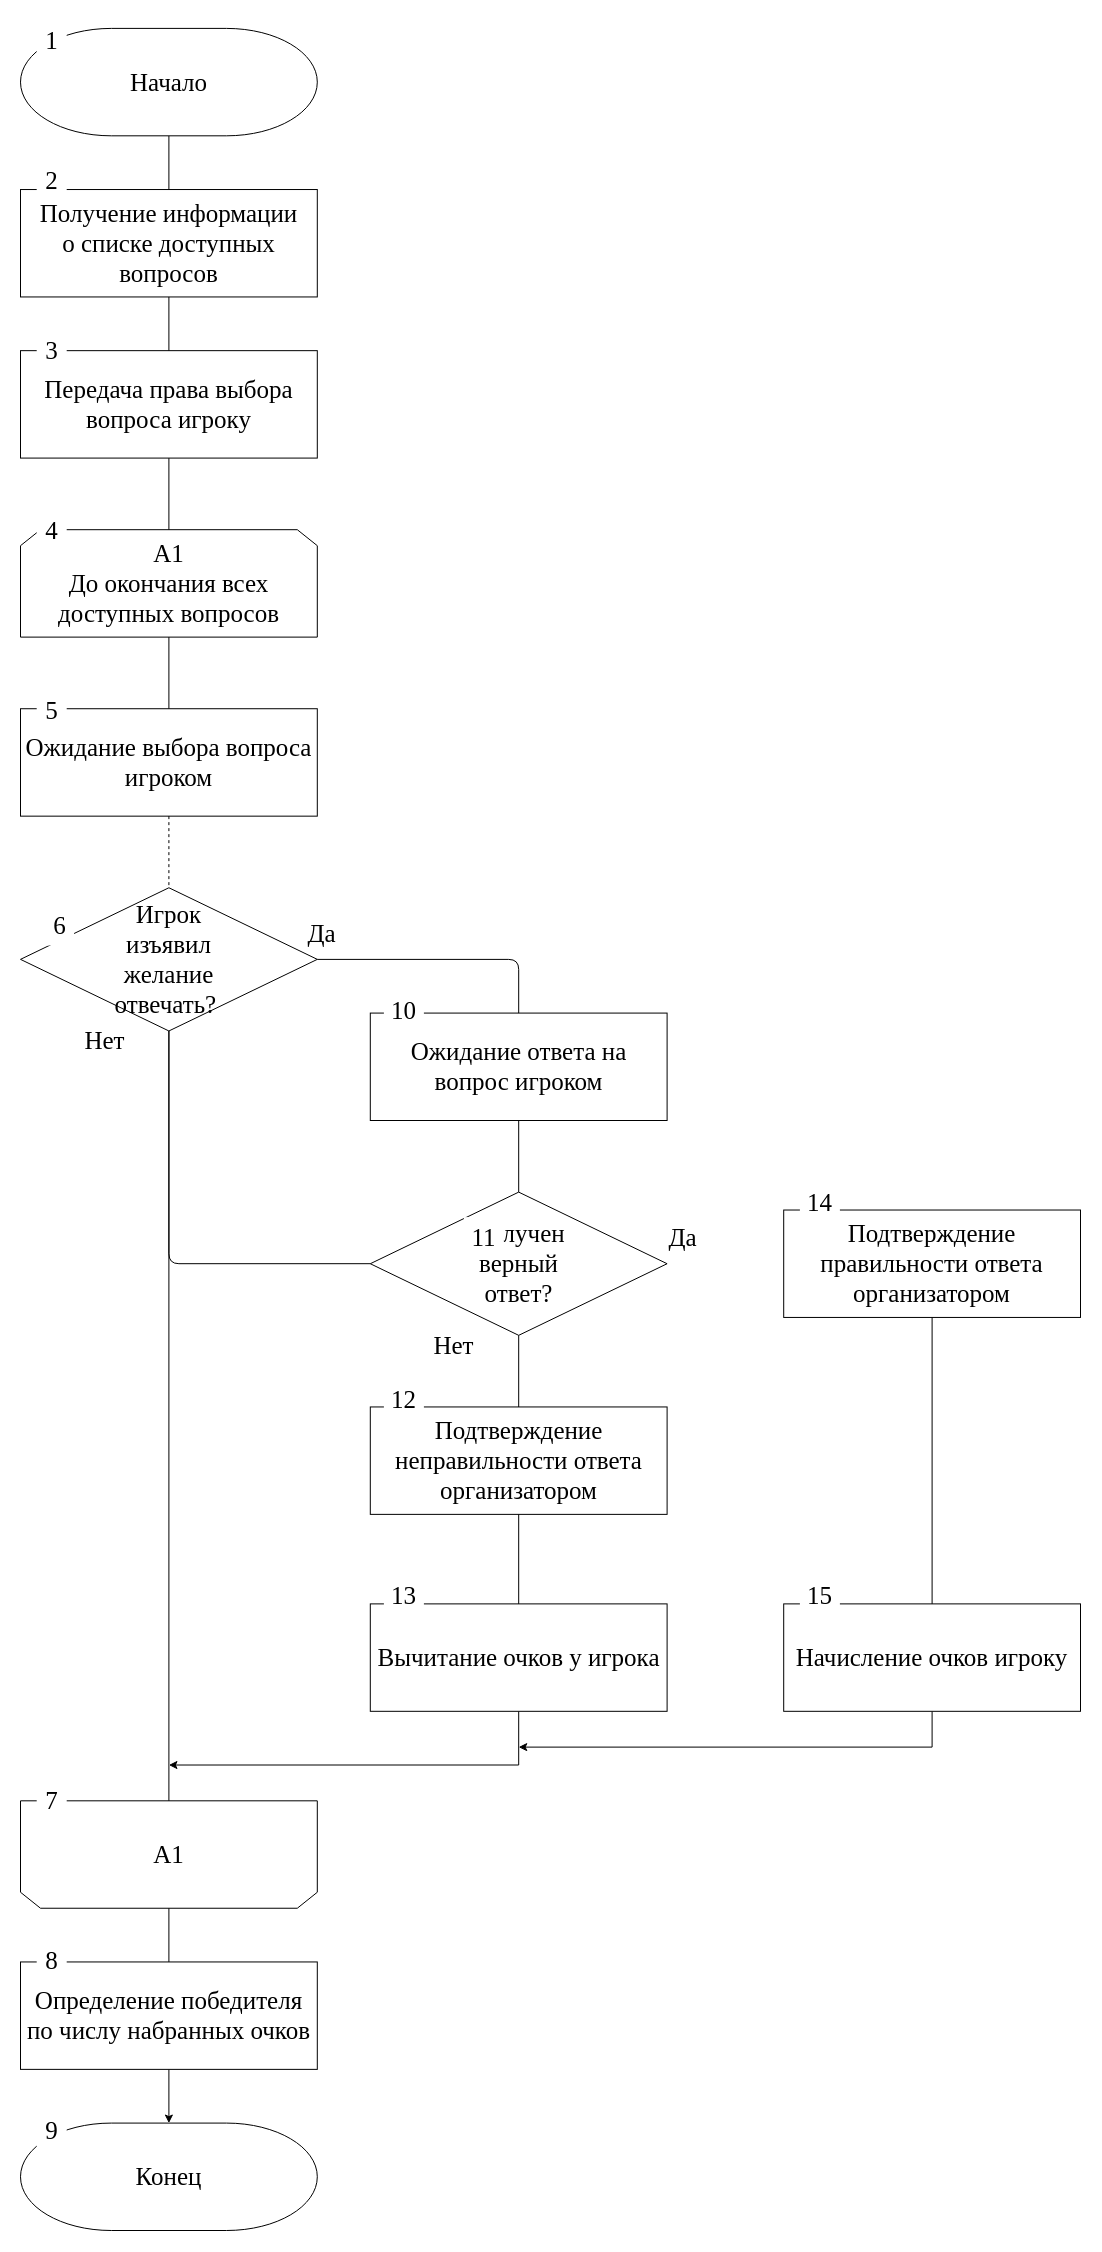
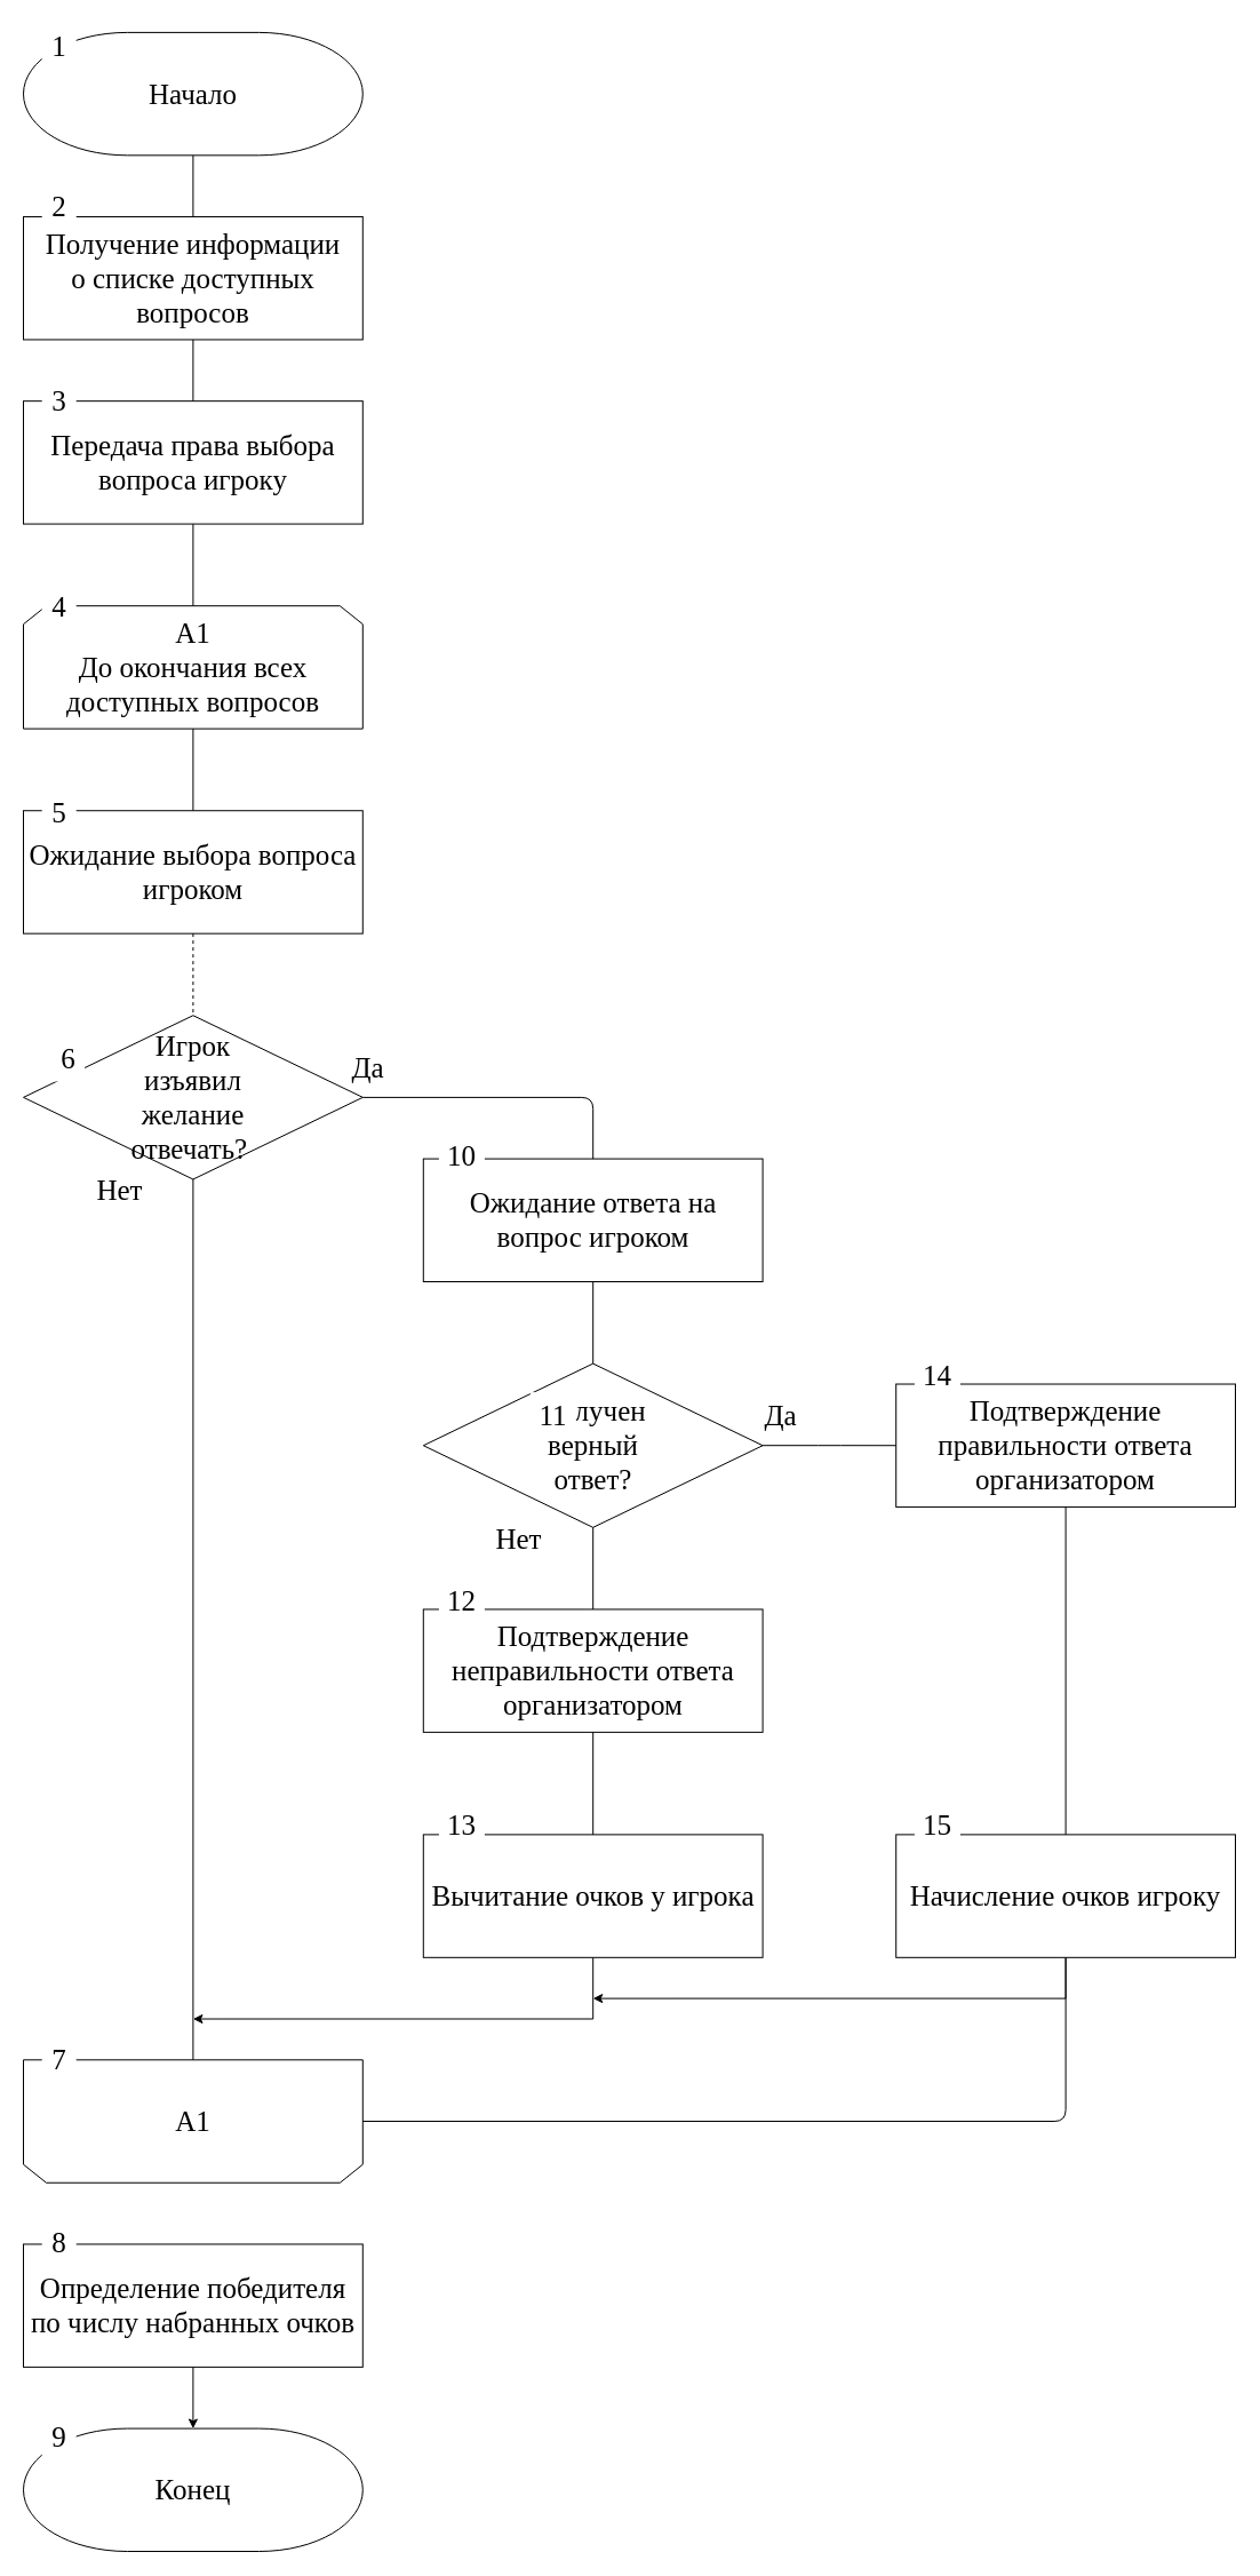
- <mxCell id="33" style="edgeStyle=orthogonalEdgeStyle;rounded=1;orthogonalLoop=1;jettySize=auto;html=1;endArrow=none;fontFamily=Times New Roman;fontSize=25;" parent="2" source="9" target="46" edge="1"><mxGeometry y="-10" as="geometry" /></mxCell>
+ <mxCell id="33" style="edgeStyle=orthogonalEdgeStyle;rounded=1;orthogonalLoop=1;jettySize=auto;html=1;entryX=0;entryY=0.5;entryDx=0;entryDy=0;endArrow=none;fontFamily=Times New Roman;fontSize=25;" parent="2" source="9" target="32" edge="1"><mxGeometry y="-10" as="geometry" /></mxCell>
- <mxCell id="16" style="edgeStyle=orthogonalEdgeStyle;rounded=1;orthogonalLoop=1;jettySize=auto;html=1;entryX=0.5;entryY=0;entryDx=0;entryDy=0;endArrow=none;fontFamily=Times New Roman;fontSize=25;" parent="2" source="13" target="15" edge="1"><mxGeometry y="-10" as="geometry" /></mxCell>
+ <mxCell id="16" style="edgeStyle=orthogonalEdgeStyle;rounded=1;orthogonalLoop=1;jettySize=auto;html=1;endArrow=none;fontFamily=Times New Roman;fontSize=25;" parent="2" source="13" target="35" edge="1"><mxGeometry y="-10" as="geometry" /></mxCell>
